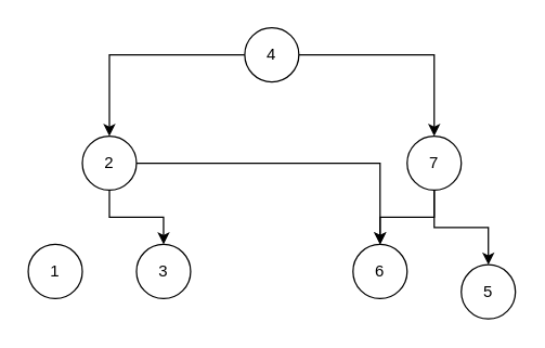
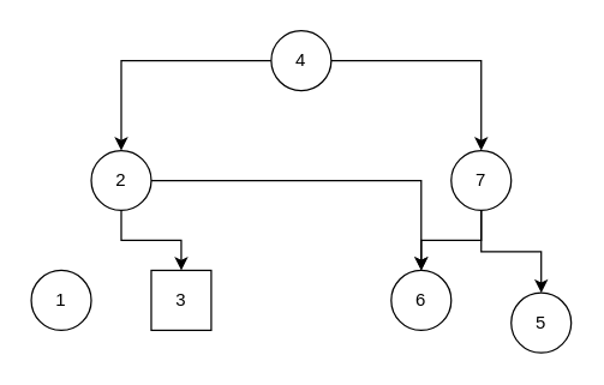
- <mxCell id="12" value="3" style="ellipse;whiteSpace=wrap;html=1;" vertex="1" parent="1"><mxGeometry x="100" y="180" width="40" height="40" as="geometry" /></mxCell>
+ <mxCell id="12" value="3" style="whiteSpace=wrap;html=1;rounded=0;" vertex="1" parent="1"><mxGeometry x="100" y="180" width="40" height="40" as="geometry" /></mxCell>
